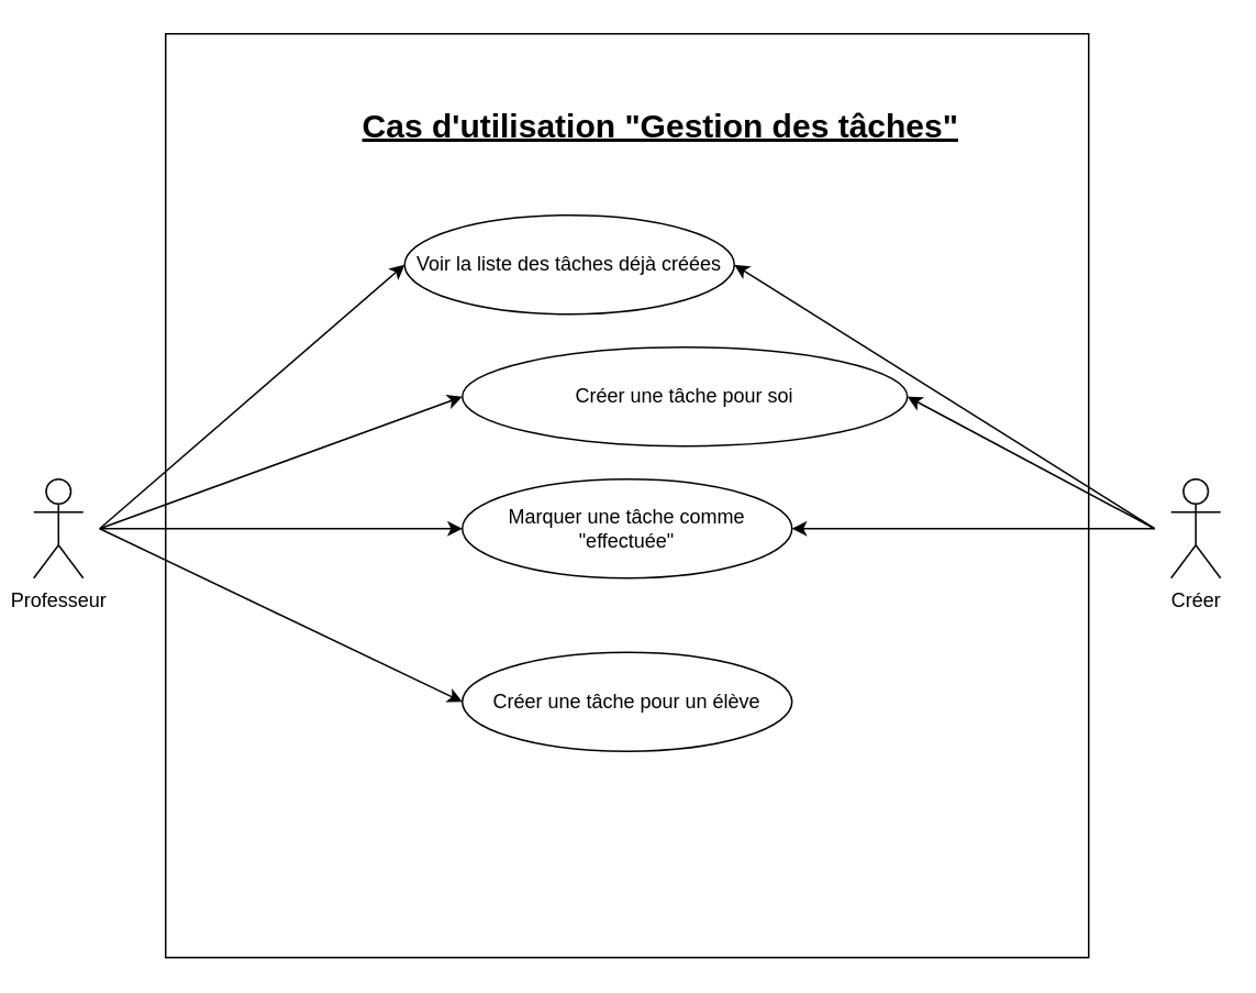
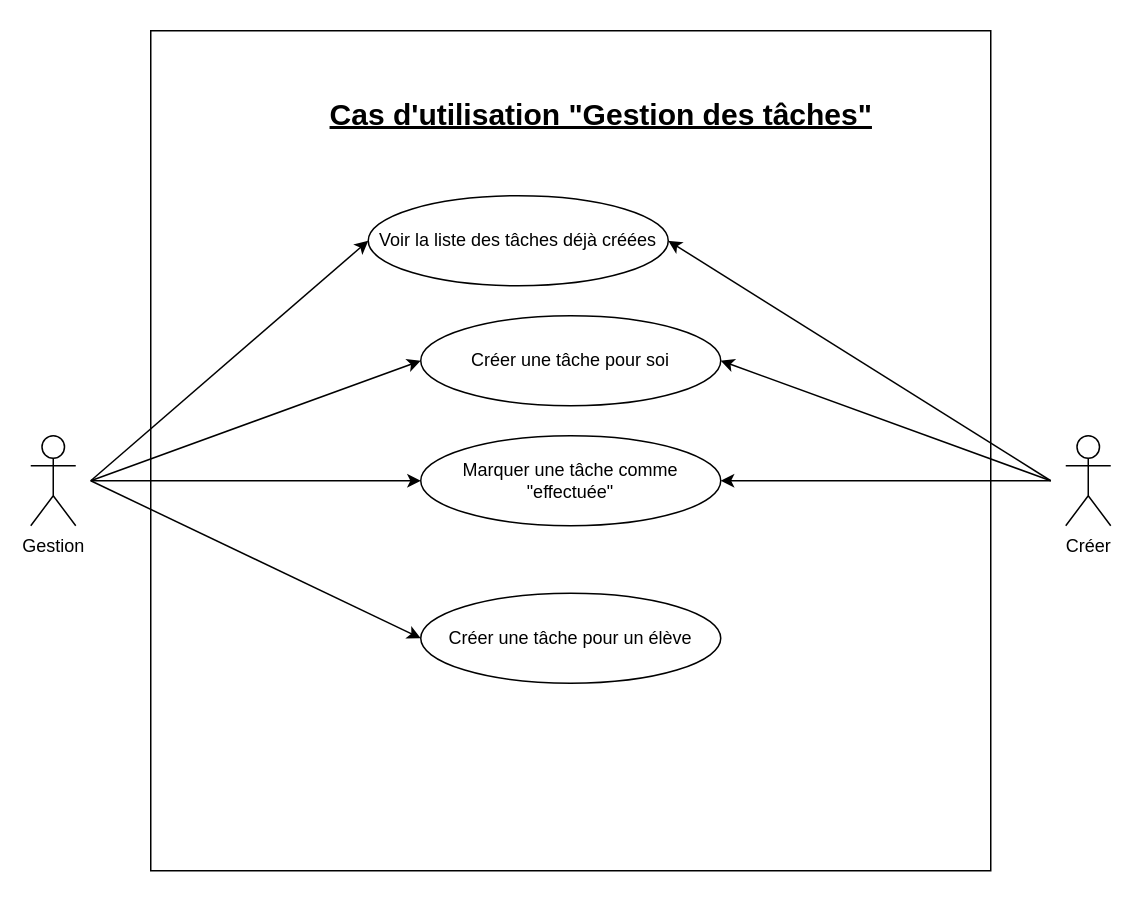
- <mxCell id="8" value="Créer une tâche pour soi" style="ellipse;whiteSpace=wrap;html=1;" parent="1" vertex="1"><mxGeometry x="280" y="210" width="270" height="60" as="geometry" /></mxCell>
+ <mxCell id="8" value="Créer une tâche pour soi" style="ellipse;whiteSpace=wrap;html=1;" parent="1" vertex="1"><mxGeometry x="280" y="210" width="200" height="60" as="geometry" /></mxCell>
- <mxCell id="3" value="Professeur" style="shape=umlActor;verticalLabelPosition=bottom;verticalAlign=top;html=1;outlineConnect=0;" parent="1" vertex="1"><mxGeometry x="20" y="290" width="30" height="60" as="geometry" /></mxCell>
+ <mxCell id="3" value="Gestion" style="shape=umlActor;verticalLabelPosition=bottom;verticalAlign=top;html=1;outlineConnect=0;" parent="1" vertex="1"><mxGeometry x="20" y="290" width="30" height="60" as="geometry" /></mxCell>
